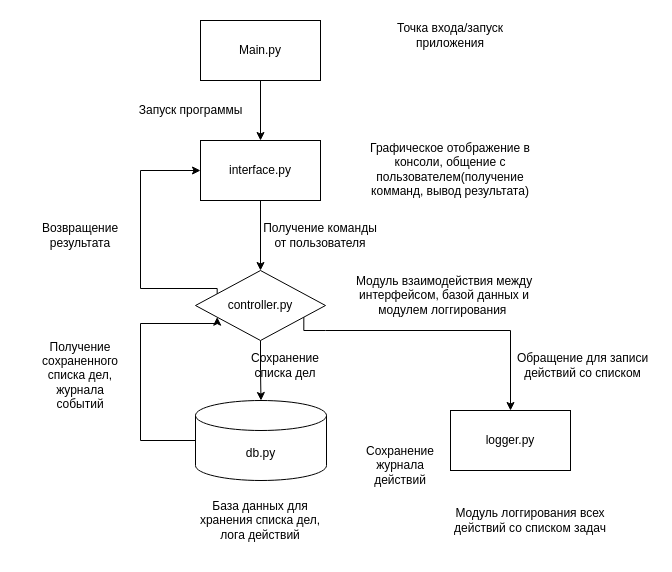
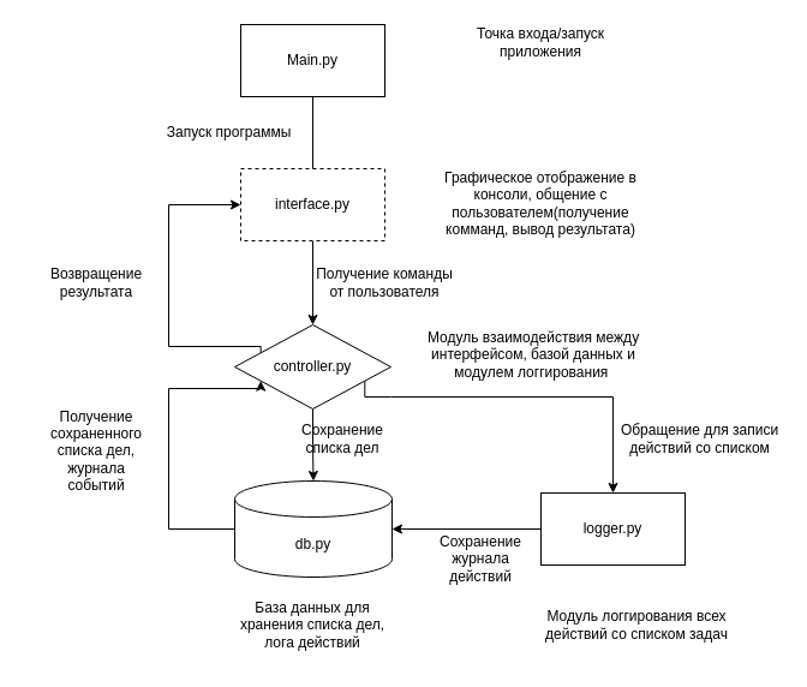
- <mxCell id="11" style="edgeStyle=orthogonalEdgeStyle;rounded=0;orthogonalLoop=1;jettySize=auto;html=1;" parent="1" source="12" target="7" edge="1"><mxGeometry relative="1" as="geometry" /></mxCell>
+ <mxCell id="11" style="edgeStyle=orthogonalEdgeStyle;rounded=0;orthogonalLoop=1;jettySize=auto;html=1;endArrow=none;" parent="1" source="12" target="7" edge="1"><mxGeometry relative="1" as="geometry" /></mxCell>
- <mxCell id="7" value="interface.py" style="rounded=0;whiteSpace=wrap;html=1;" parent="1" vertex="1"><mxGeometry x="200" y="140" width="120" height="60" as="geometry" /></mxCell>
+ <mxCell id="7" value="interface.py" style="rounded=0;whiteSpace=wrap;html=1;dashed=1;" parent="1" vertex="1"><mxGeometry x="200" y="140" width="120" height="60" as="geometry" /></mxCell>
+ <mxCell id="9" style="edgeStyle=orthogonalEdgeStyle;rounded=0;orthogonalLoop=1;jettySize=auto;html=1;entryX=1;entryY=0.5;entryDx=0;entryDy=0;entryPerimeter=0;" parent="1" source="10" target="20" edge="1"><mxGeometry relative="1" as="geometry" /></mxCell>
